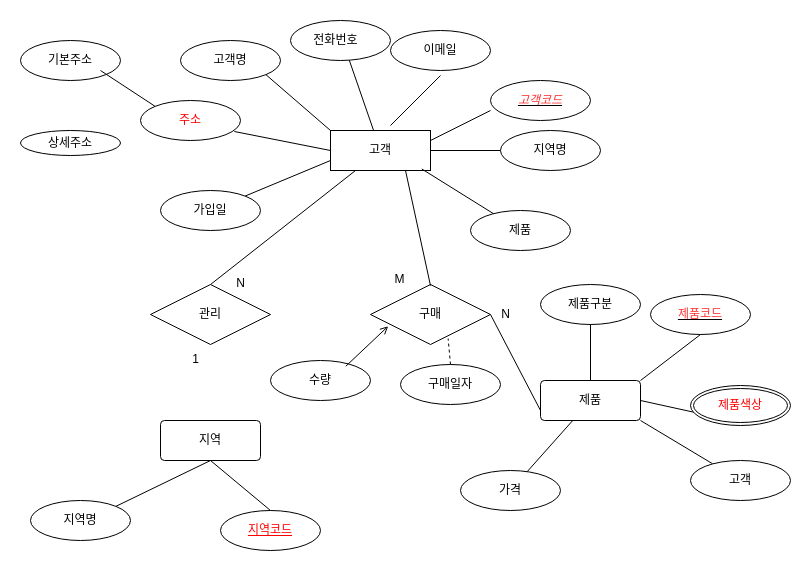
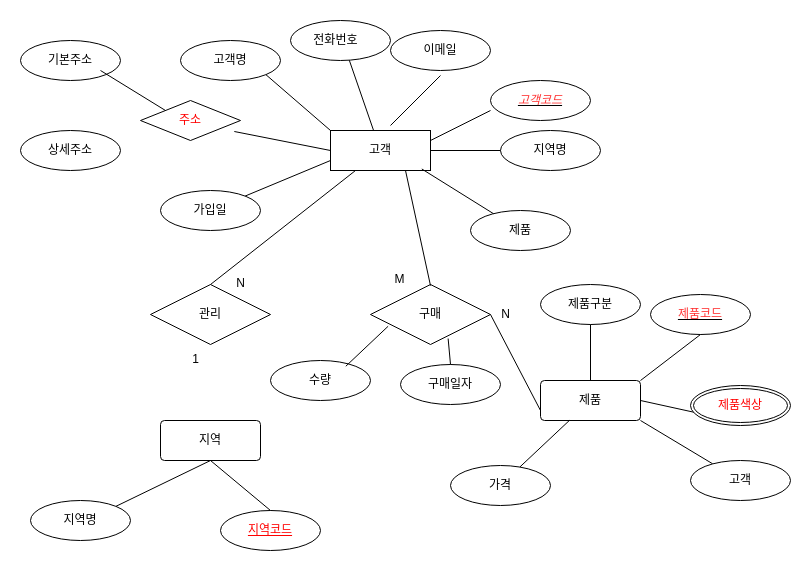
- <mxCell id="7" value="&lt;font color=&quot;#ff0000&quot;&gt;주소&lt;/font&gt;" style="ellipse;whiteSpace=wrap;html=1;align=center;" vertex="1" parent="1"><mxGeometry x="140" y="100" width="100" height="40" as="geometry" /></mxCell>
+ <mxCell id="7" value="&lt;font color=&quot;#ff0000&quot;&gt;주소&lt;/font&gt;" style="rhombus;whiteSpace=wrap;html=1;align=center;" vertex="1" parent="1"><mxGeometry x="140" y="100" width="100" height="40" as="geometry" /></mxCell>
- <mxCell id="20" value="상세주소" style="ellipse;whiteSpace=wrap;html=1;align=center;" vertex="1" parent="1"><mxGeometry x="20" y="130" width="100" height="25" as="geometry" /></mxCell>
+ <mxCell id="20" value="상세주소" style="ellipse;whiteSpace=wrap;html=1;align=center;" vertex="1" parent="1"><mxGeometry x="20" y="130" width="100" height="40" as="geometry" /></mxCell>
- <mxCell id="46" value="" style="endArrow=open;html=1;rounded=0;entryX=0.147;entryY=0.696;entryDx=0;entryDy=0;entryPerimeter=0;exitX=0.753;exitY=0.144;exitDx=0;exitDy=0;exitPerimeter=0;" edge="1" parent="1" source="44" target="39"><mxGeometry width="50" height="50" relative="1" as="geometry"><mxPoint x="430" y="490" as="sourcePoint" /><mxPoint x="480" y="440" as="targetPoint" /></mxGeometry></mxCell>
+ <mxCell id="46" value="" style="endArrow=none;html=1;rounded=0;entryX=0.147;entryY=0.696;entryDx=0;entryDy=0;entryPerimeter=0;exitX=0.753;exitY=0.144;exitDx=0;exitDy=0;exitPerimeter=0;" edge="1" parent="1" source="44" target="39"><mxGeometry width="50" height="50" relative="1" as="geometry"><mxPoint x="430" y="490" as="sourcePoint" /><mxPoint x="480" y="440" as="targetPoint" /></mxGeometry></mxCell>
- <mxCell id="45" value="" style="endArrow=none;html=1;rounded=0;entryX=0.647;entryY=0.901;entryDx=0;entryDy=0;entryPerimeter=0;exitX=0.5;exitY=0;exitDx=0;exitDy=0;dashed=1;" edge="1" parent="1" source="43" target="39"><mxGeometry width="50" height="50" relative="1" as="geometry"><mxPoint x="430" y="490" as="sourcePoint" /><mxPoint x="480" y="440" as="targetPoint" /></mxGeometry></mxCell>
+ <mxCell id="45" value="" style="endArrow=none;html=1;rounded=0;entryX=0.647;entryY=0.901;entryDx=0;entryDy=0;entryPerimeter=0;exitX=0.5;exitY=0;exitDx=0;exitDy=0;" edge="1" parent="1" source="43" target="39"><mxGeometry width="50" height="50" relative="1" as="geometry"><mxPoint x="430" y="490" as="sourcePoint" /><mxPoint x="480" y="440" as="targetPoint" /></mxGeometry></mxCell>
- <mxCell id="24" value="가격" style="ellipse;whiteSpace=wrap;html=1;align=center;" vertex="1" parent="1"><mxGeometry x="460" y="470" width="100" height="40" as="geometry" /></mxCell>
+ <mxCell id="24" value="가격" style="ellipse;whiteSpace=wrap;html=1;align=center;" vertex="1" parent="1"><mxGeometry x="450" y="465" width="100" height="40" as="geometry" /></mxCell>
